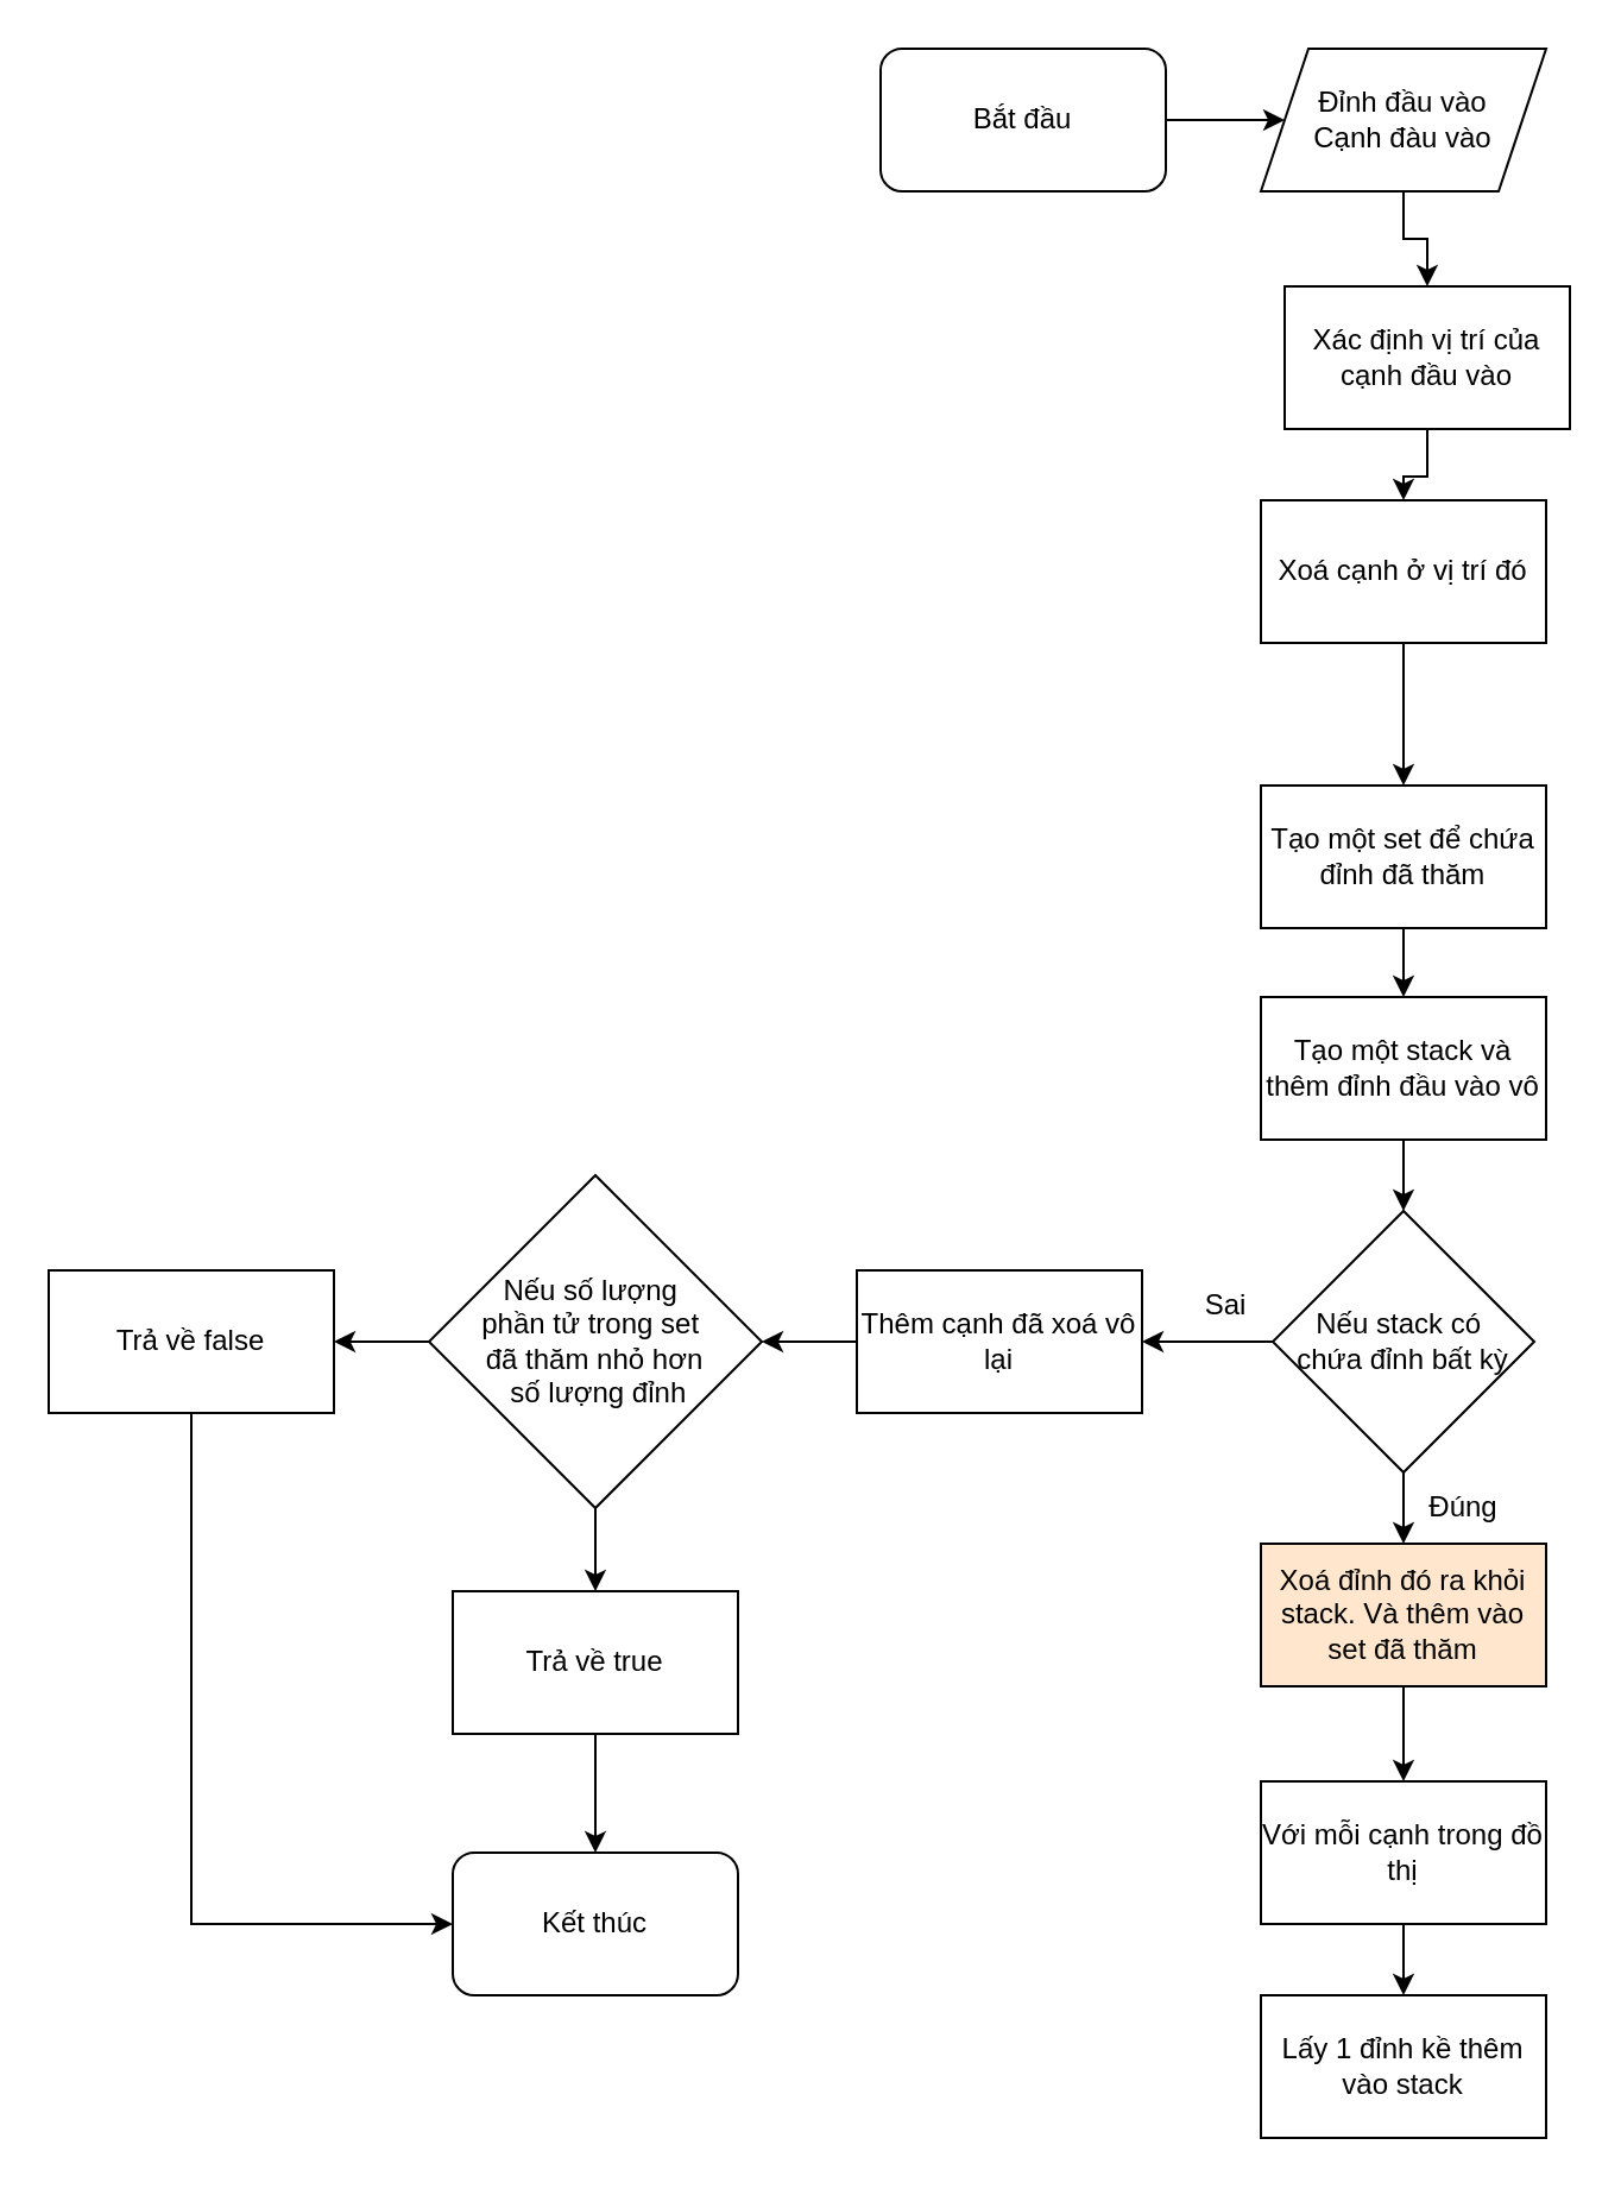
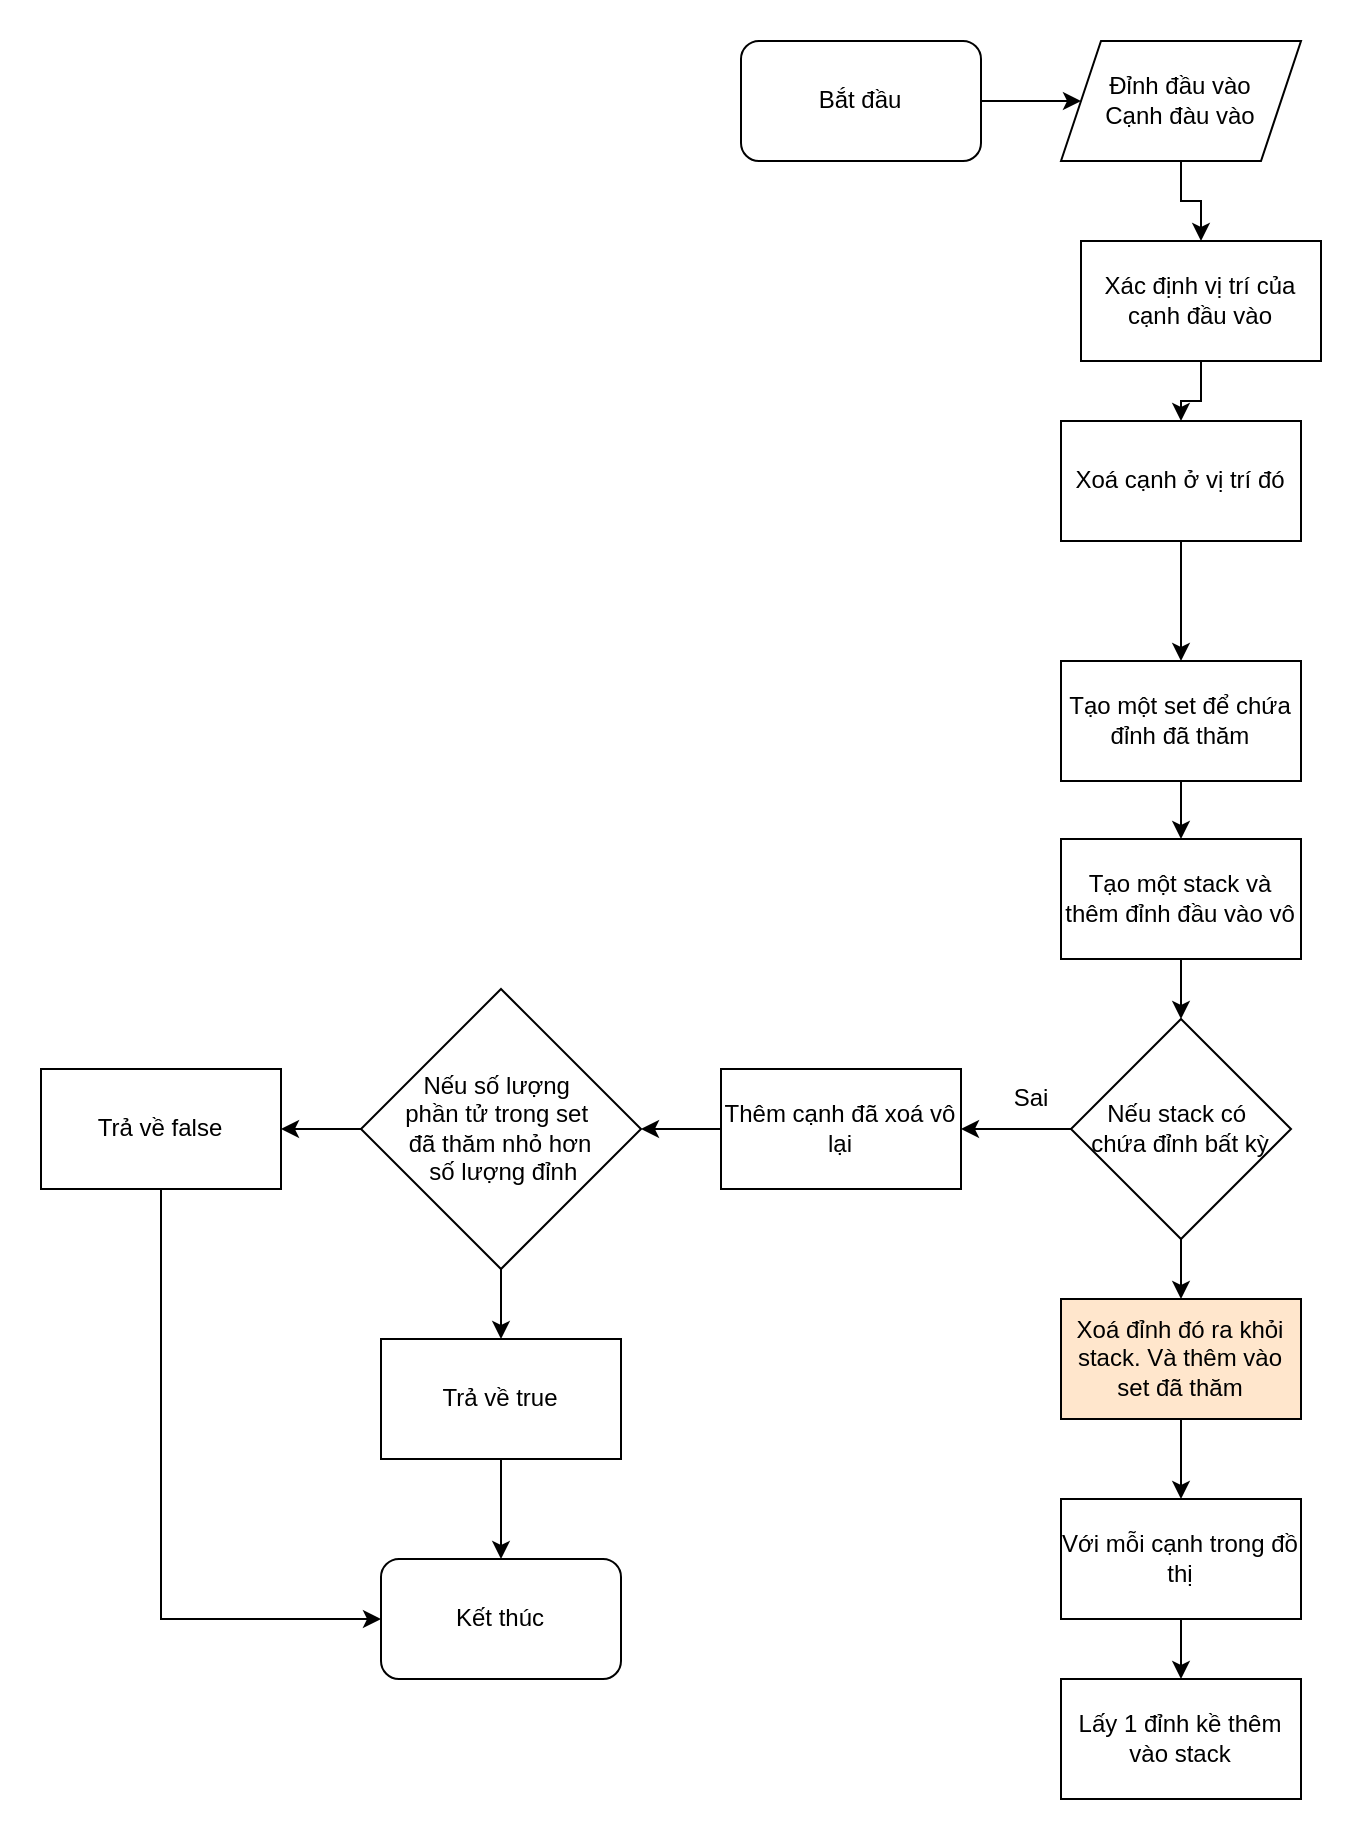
- <mxCell id="24" value="Đúng" style="text;html=1;align=center;verticalAlign=middle;resizable=0;points=[];autosize=1;strokeColor=none;fillColor=none;" vertex="1" parent="1"><mxGeometry x="590" y="619" width="50" height="30" as="geometry" /></mxCell>
